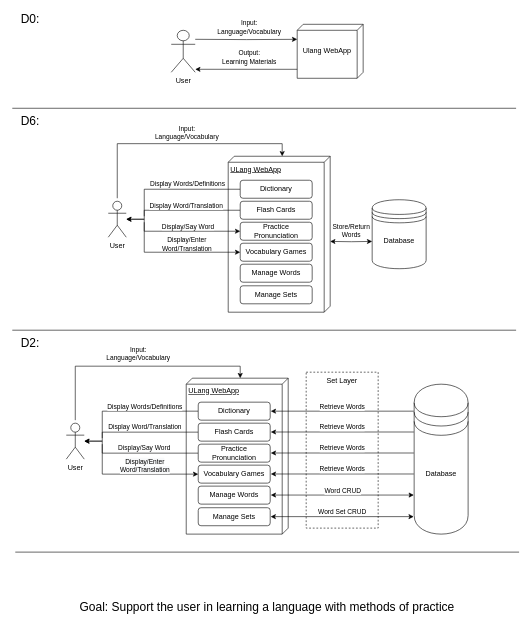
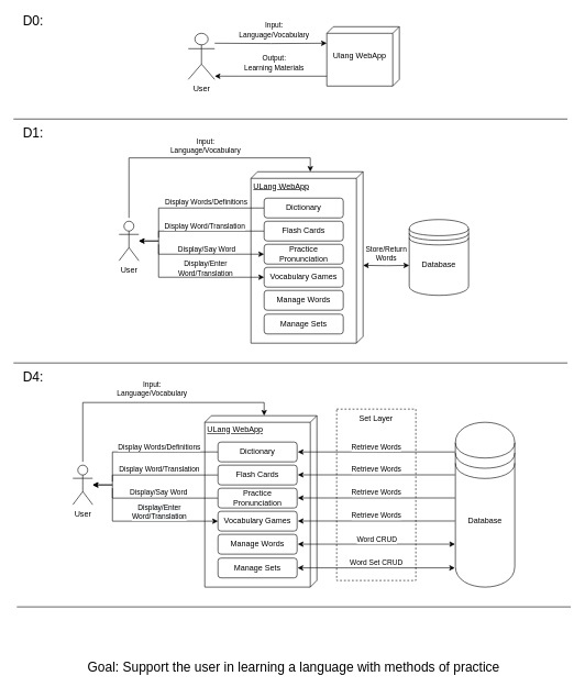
- <mxCell id="61" value="D6:" style="text;html=1;strokeColor=none;fillColor=none;align=center;verticalAlign=middle;whiteSpace=wrap;rounded=0;labelBackgroundColor=none;fontSize=20;" vertex="1" parent="1"><mxGeometry x="30" y="190" width="40" height="20" as="geometry" /></mxCell>
+ <mxCell id="61" value="D1:" style="text;html=1;strokeColor=none;fillColor=none;align=center;verticalAlign=middle;whiteSpace=wrap;rounded=0;labelBackgroundColor=none;fontSize=20;" vertex="1" parent="1"><mxGeometry x="30" y="190" width="40" height="20" as="geometry" /></mxCell>
- <mxCell id="63" value="D2:" style="text;html=1;strokeColor=none;fillColor=none;align=center;verticalAlign=middle;whiteSpace=wrap;rounded=0;labelBackgroundColor=none;fontSize=20;" vertex="1" parent="1"><mxGeometry x="30" y="560" width="40" height="20" as="geometry" /></mxCell>
+ <mxCell id="63" value="D4:" style="text;html=1;strokeColor=none;fillColor=none;align=center;verticalAlign=middle;whiteSpace=wrap;rounded=0;labelBackgroundColor=none;fontSize=20;" vertex="1" parent="1"><mxGeometry x="30" y="560" width="40" height="20" as="geometry" /></mxCell>
